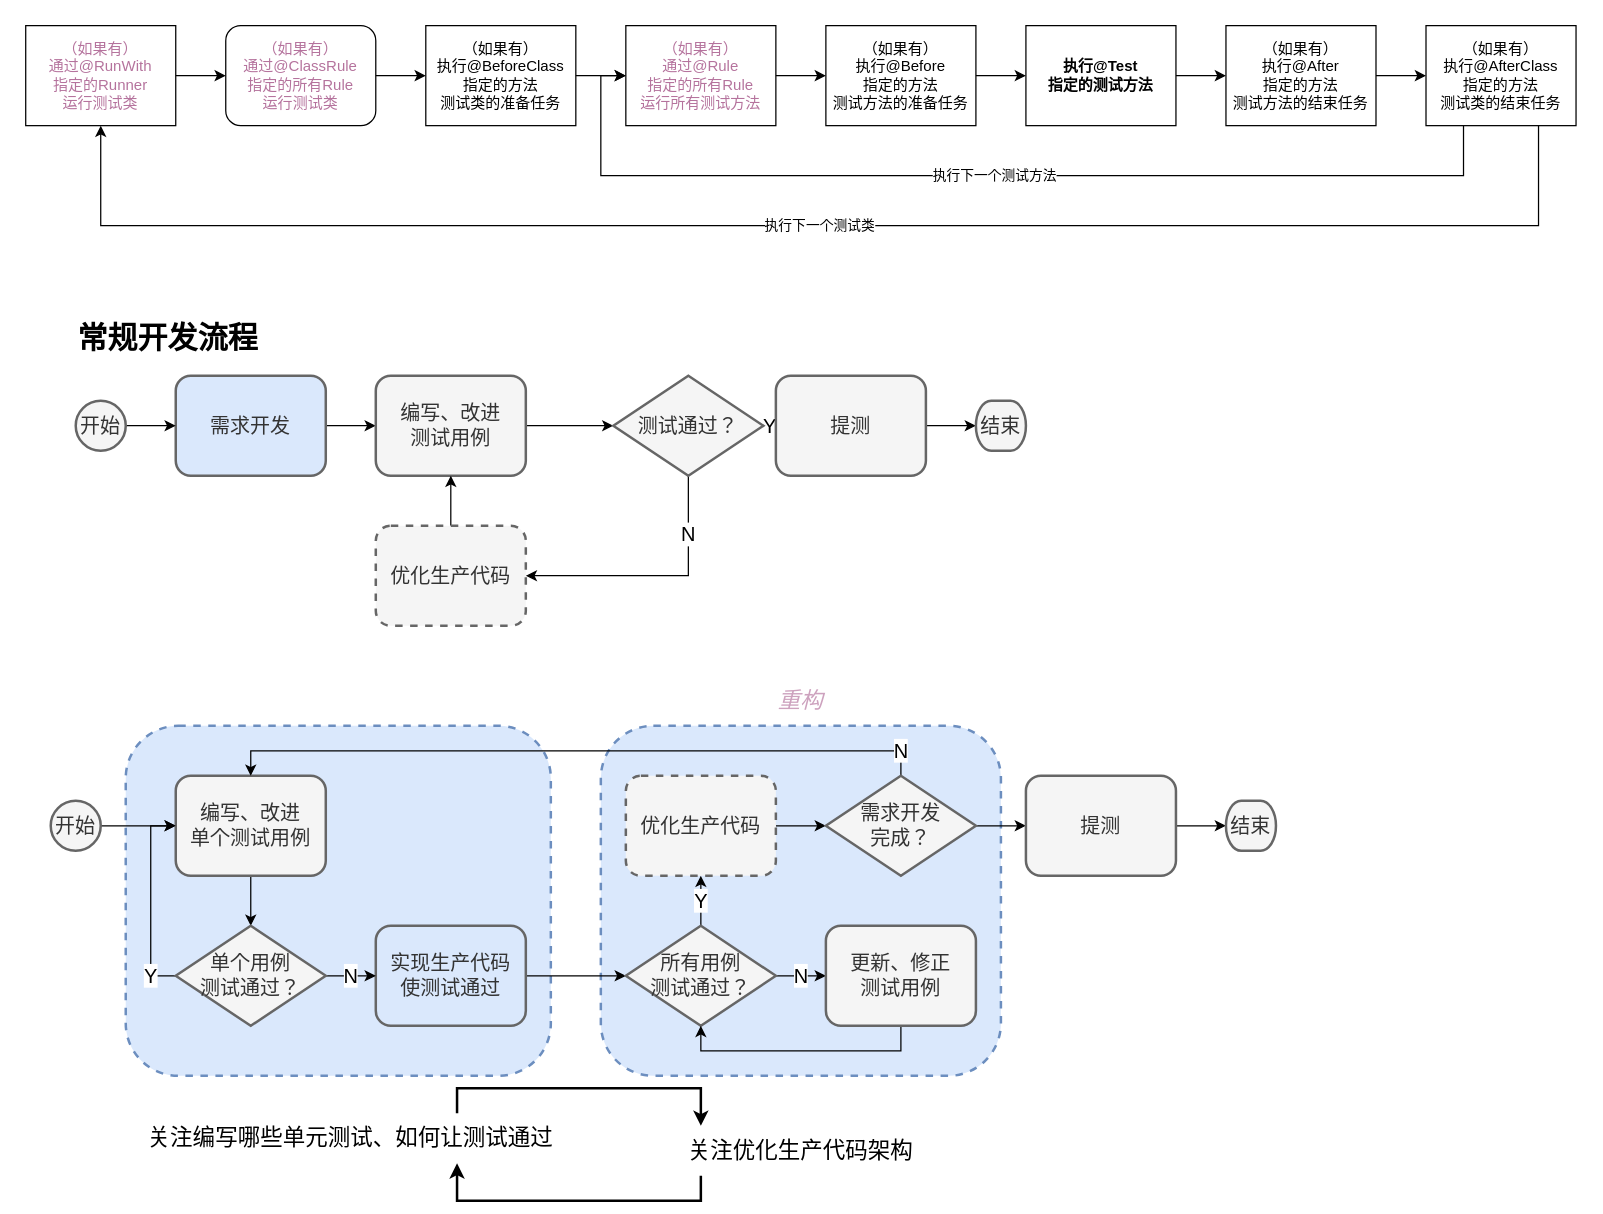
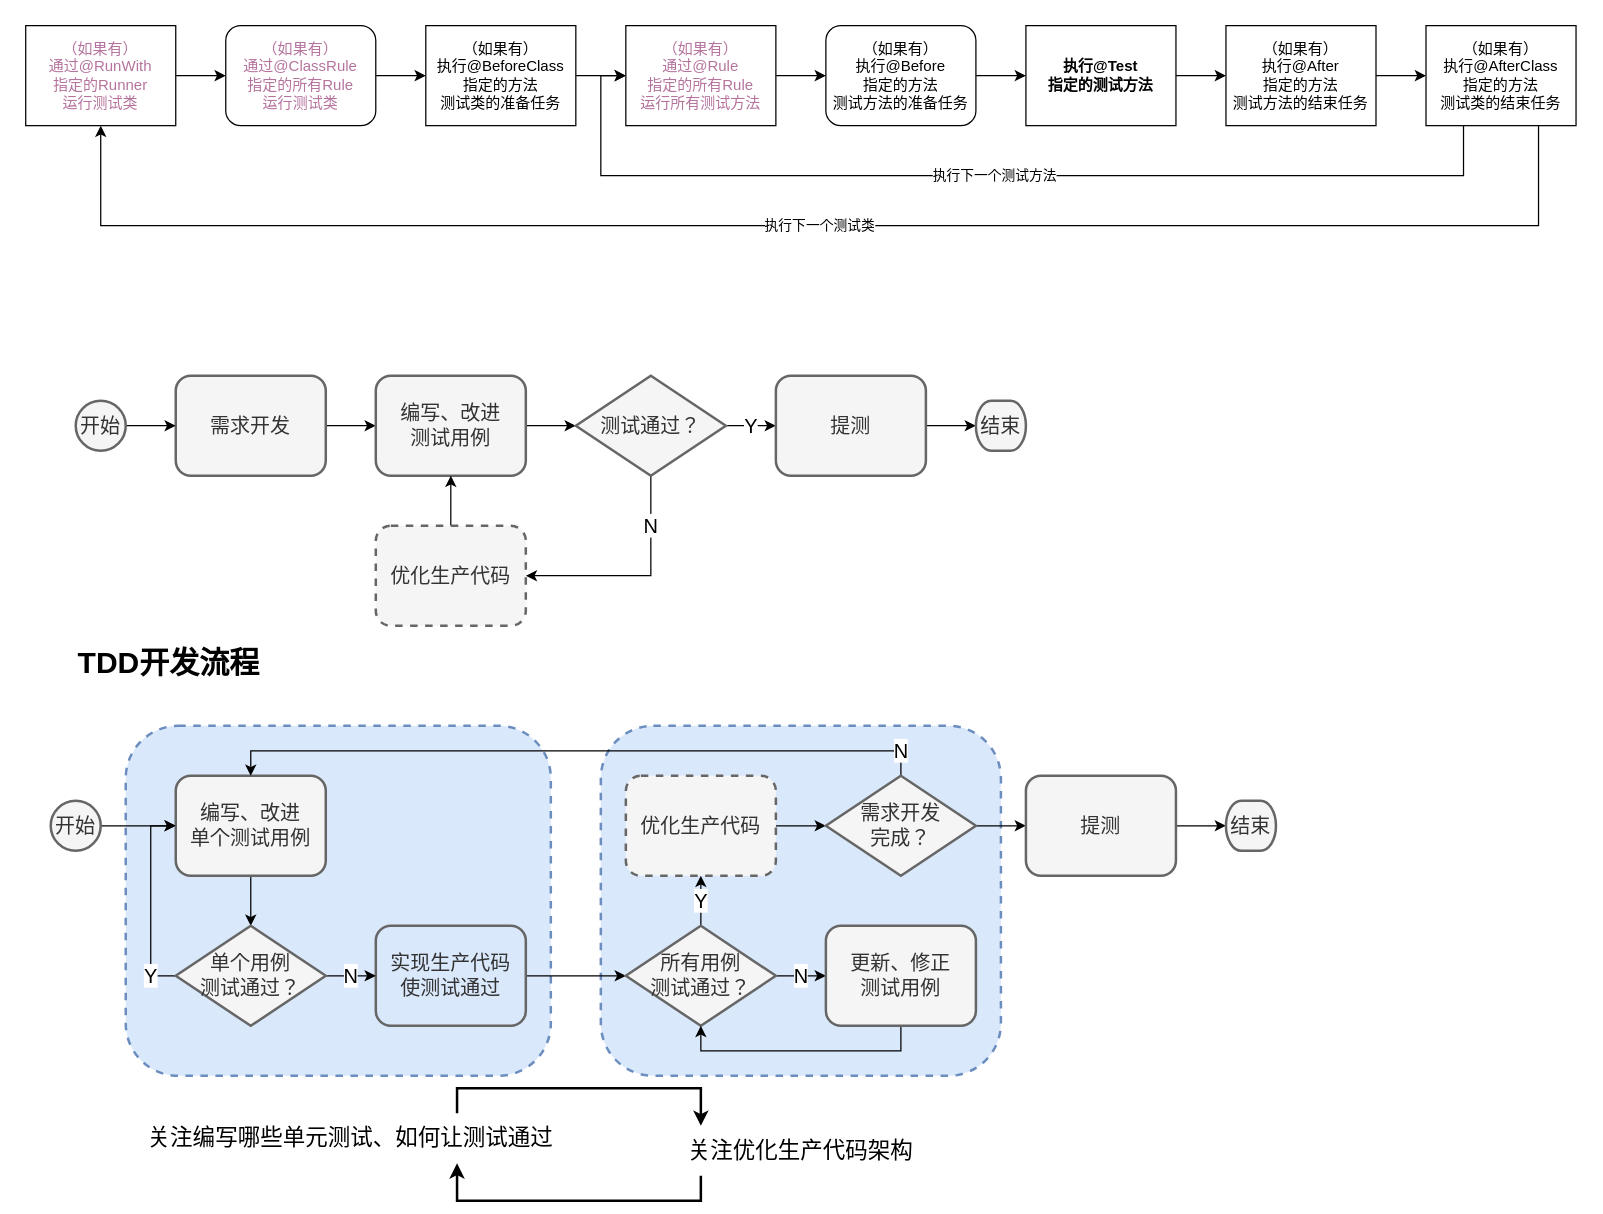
- <mxCell id="13" value="（如果有）&lt;br&gt;执行@Before&lt;br&gt;指定的方法&lt;br&gt;测试方法的准备任务" style="rounded=0;whiteSpace=wrap;html=1;fillColor=none;strokeColor=#000000;" parent="1" vertex="1"><mxGeometry x="660" y="20" width="120" height="80" as="geometry" /></mxCell>
+ <mxCell id="13" value="（如果有）&lt;br&gt;执行@Before&lt;br&gt;指定的方法&lt;br&gt;测试方法的准备任务" style="whiteSpace=wrap;html=1;fillColor=none;strokeColor=#000000;rounded=1;" parent="1" vertex="1"><mxGeometry x="660" y="20" width="120" height="80" as="geometry" /></mxCell>
- <mxCell id="63" value="常规开发流程" style="text;html=1;strokeColor=none;fillColor=none;align=left;verticalAlign=middle;whiteSpace=wrap;rounded=0;dashed=1;fontSize=24;fontStyle=1" vertex="1" parent="1"><mxGeometry x="60" y="260" width="760" height="20" as="geometry" /></mxCell>
- <mxCell id="22" value="需求开发" style="rounded=1;whiteSpace=wrap;html=1;fillColor=#dae8fc;strokeColor=#666666;fontColor=#333333;fontSize=16;strokeWidth=2;" vertex="1" parent="1"><mxGeometry x="140" y="300" width="120" height="80" as="geometry" /></mxCell>
+ <mxCell id="22" value="需求开发" style="rounded=1;whiteSpace=wrap;html=1;fillColor=#f5f5f5;strokeColor=#666666;fontColor=#333333;fontSize=16;strokeWidth=2;" vertex="1" parent="1"><mxGeometry x="140" y="300" width="120" height="80" as="geometry" /></mxCell>
- <mxCell id="27" value="测试通过？" style="strokeWidth=2;html=1;shape=mxgraph.flowchart.decision;whiteSpace=wrap;fontSize=16;fillColor=#f5f5f5;strokeColor=#666666;fontColor=#333333;" vertex="1" parent="1"><mxGeometry x="490" y="300" width="120" height="80" as="geometry" /></mxCell>
+ <mxCell id="27" value="测试通过？" style="strokeWidth=2;html=1;shape=mxgraph.flowchart.decision;whiteSpace=wrap;fontSize=16;fillColor=#f5f5f5;strokeColor=#666666;fontColor=#333333;" vertex="1" parent="1"><mxGeometry x="460" y="300" width="120" height="80" as="geometry" /></mxCell>
+ <mxCell id="64" value="TDD开发流程" style="text;html=1;strokeColor=none;fillColor=none;align=left;verticalAlign=middle;whiteSpace=wrap;rounded=0;dashed=1;fontSize=24;fontStyle=1" vertex="1" parent="1"><mxGeometry x="60" y="520" width="760" height="20" as="geometry" /></mxCell>
- <mxCell id="62" value="&lt;i&gt;重构&lt;/i&gt;" style="text;html=1;strokeColor=none;fillColor=none;align=center;verticalAlign=middle;whiteSpace=wrap;rounded=0;dashed=1;fontSize=18;fontColor=#CDA2BE;" vertex="1" parent="1"><mxGeometry x="480" y="540" width="320" height="40" as="geometry" /></mxCell>
